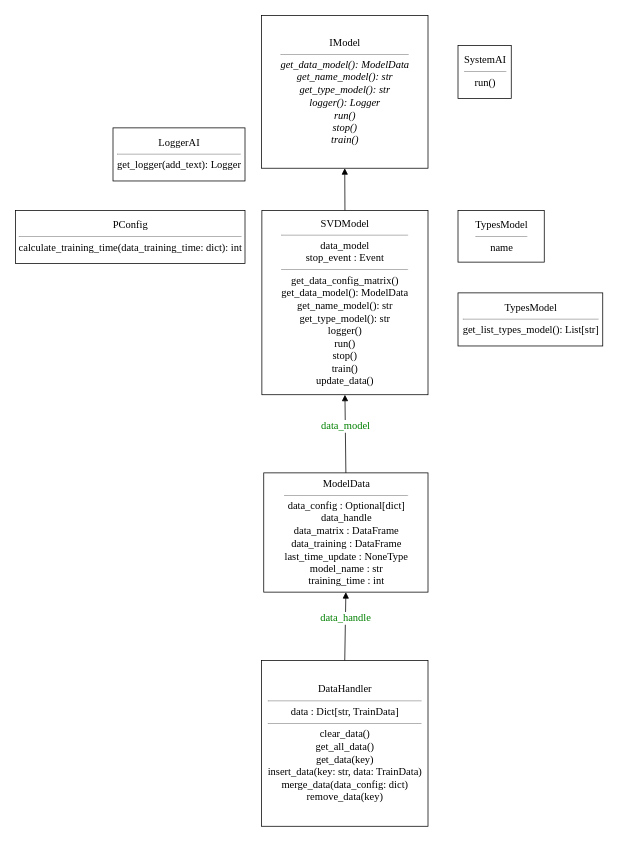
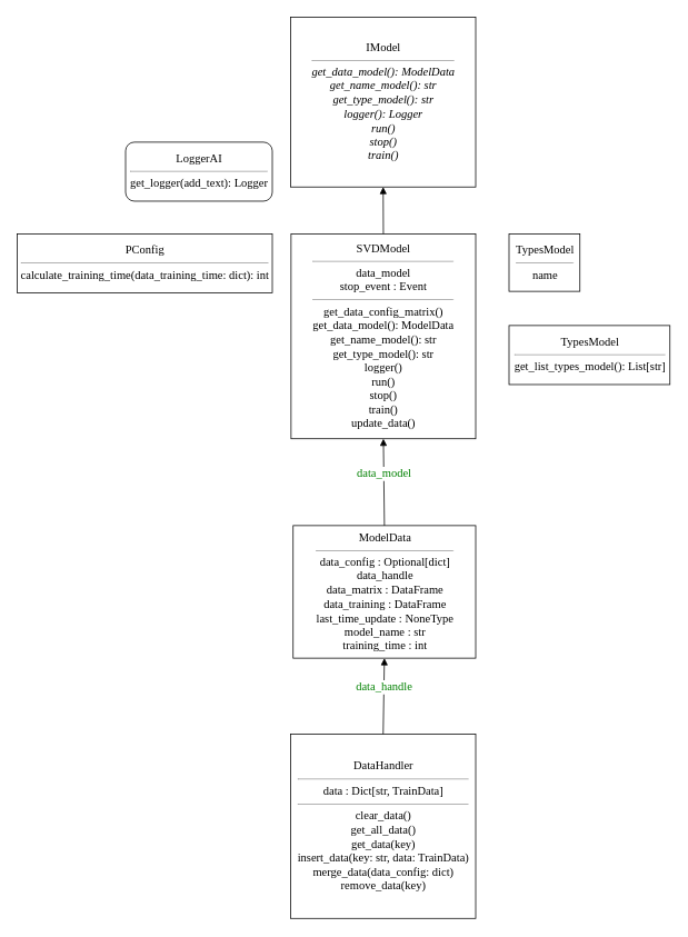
- <mxCell id="8" value="&lt;font style='font-size: 14.0px;' face='Times New Roman,serif' color='#000000'&gt;SystemAI&lt;/font&gt;&lt;hr size='1'/&gt;&lt;div&gt;&lt;font style='font-size: 14.0px;' face='Times New Roman,serif' color='#000000'&gt;run()&lt;/font&gt;&lt;/div&gt;" style="verticalAlign=middle;html=1;rounded=0;labelBackgroundColor=none;strokeColor=black;fillColor=none;strokeWidth=1;dashed=0;" parent="1" vertex="1"><mxGeometry x="610" y="60" width="71" height="70.8" as="geometry" /></mxCell>
- <mxCell id="6" value="&lt;font style='font-size: 14.0px;' face='Times New Roman,serif' color='#000000'&gt;LoggerAI&lt;/font&gt;&lt;hr size='1'/&gt;&lt;div&gt;&lt;font style='font-size: 14.0px;' face='Times New Roman,serif' color='#000000'&gt;get_logger(add_text): Logger&lt;/font&gt;&lt;/div&gt;" style="verticalAlign=middle;html=1;rounded=0;labelBackgroundColor=none;strokeColor=black;fillColor=none;strokeWidth=1;dashed=0;" parent="1" vertex="1"><mxGeometry x="150" y="170" width="176" height="70.8" as="geometry" /></mxCell>
+ <mxCell id="6" value="&lt;font style='font-size: 14.0px;' face='Times New Roman,serif' color='#000000'&gt;LoggerAI&lt;/font&gt;&lt;hr size='1'/&gt;&lt;div&gt;&lt;font style='font-size: 14.0px;' face='Times New Roman,serif' color='#000000'&gt;get_logger(add_text): Logger&lt;/font&gt;&lt;/div&gt;" style="verticalAlign=middle;html=1;labelBackgroundColor=none;strokeColor=black;fillColor=none;strokeWidth=1;dashed=0;rounded=1;" parent="1" vertex="1"><mxGeometry x="150" y="170" width="176" height="70.8" as="geometry" /></mxCell>
- <mxCell id="9" value="&lt;font style='font-size: 14.0px;' face='Times New Roman,serif' color='#000000'&gt;TypesModel&lt;/font&gt;&lt;hr size='1'/&gt;&lt;div&gt;&lt;font style='font-size: 14.0px;' face='Times New Roman,serif' color='#000000'&gt;name&lt;/font&gt;&lt;/div&gt;" style="verticalAlign=middle;html=1;rounded=0;labelBackgroundColor=none;strokeColor=black;fillColor=none;strokeWidth=1;dashed=0;" parent="1" vertex="1"><mxGeometry x="610" y="280" width="115" height="69" as="geometry" /></mxCell>
+ <mxCell id="9" value="&lt;font style='font-size: 14.0px;' face='Times New Roman,serif' color='#000000'&gt;TypesModel&lt;/font&gt;&lt;hr size='1'/&gt;&lt;div&gt;&lt;font style='font-size: 14.0px;' face='Times New Roman,serif' color='#000000'&gt;name&lt;/font&gt;&lt;/div&gt;" style="verticalAlign=middle;html=1;rounded=0;labelBackgroundColor=none;strokeColor=black;fillColor=none;strokeWidth=1;dashed=0;" parent="1" vertex="1"><mxGeometry x="610" y="280" width="85" height="69" as="geometry" /></mxCell>
